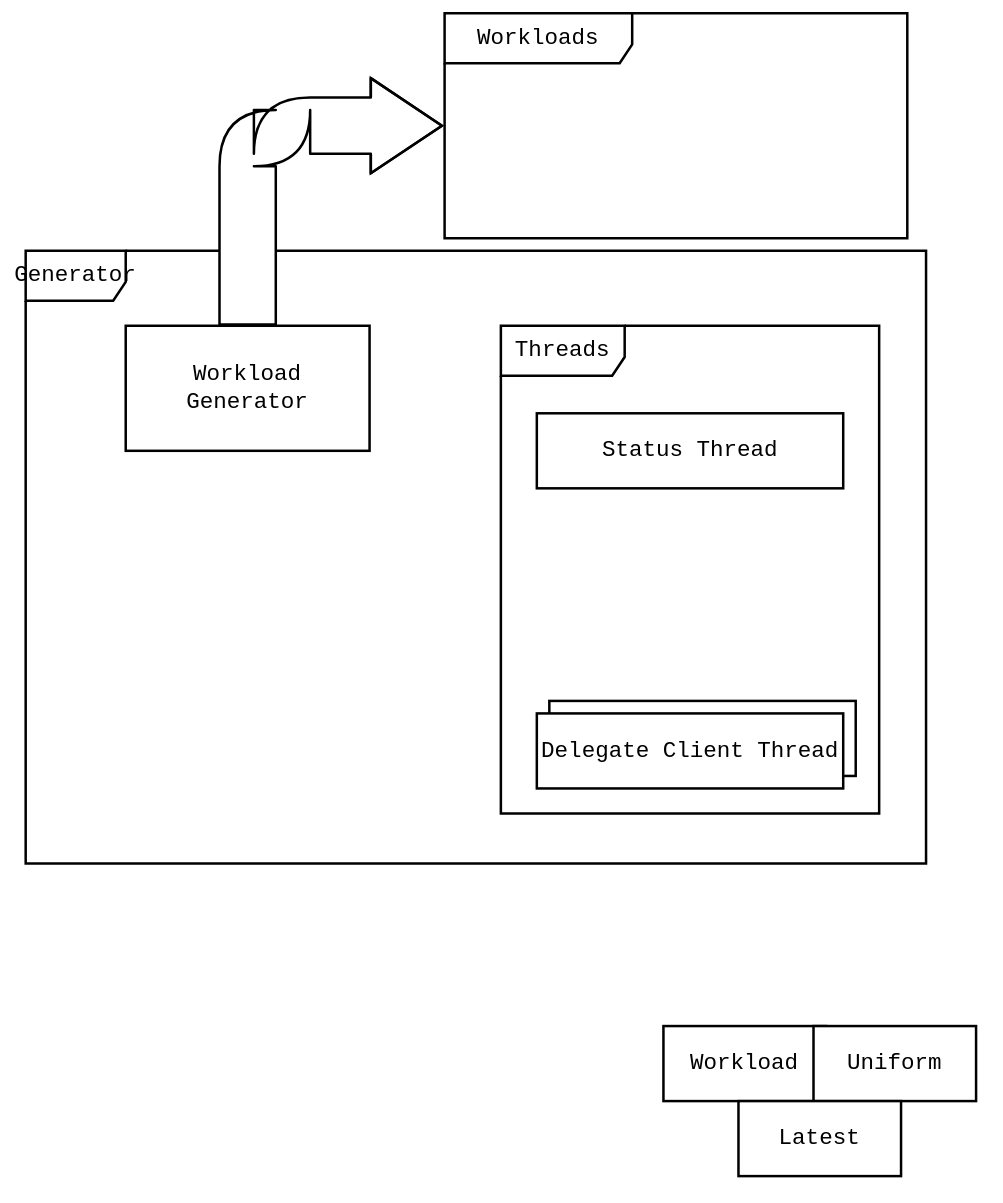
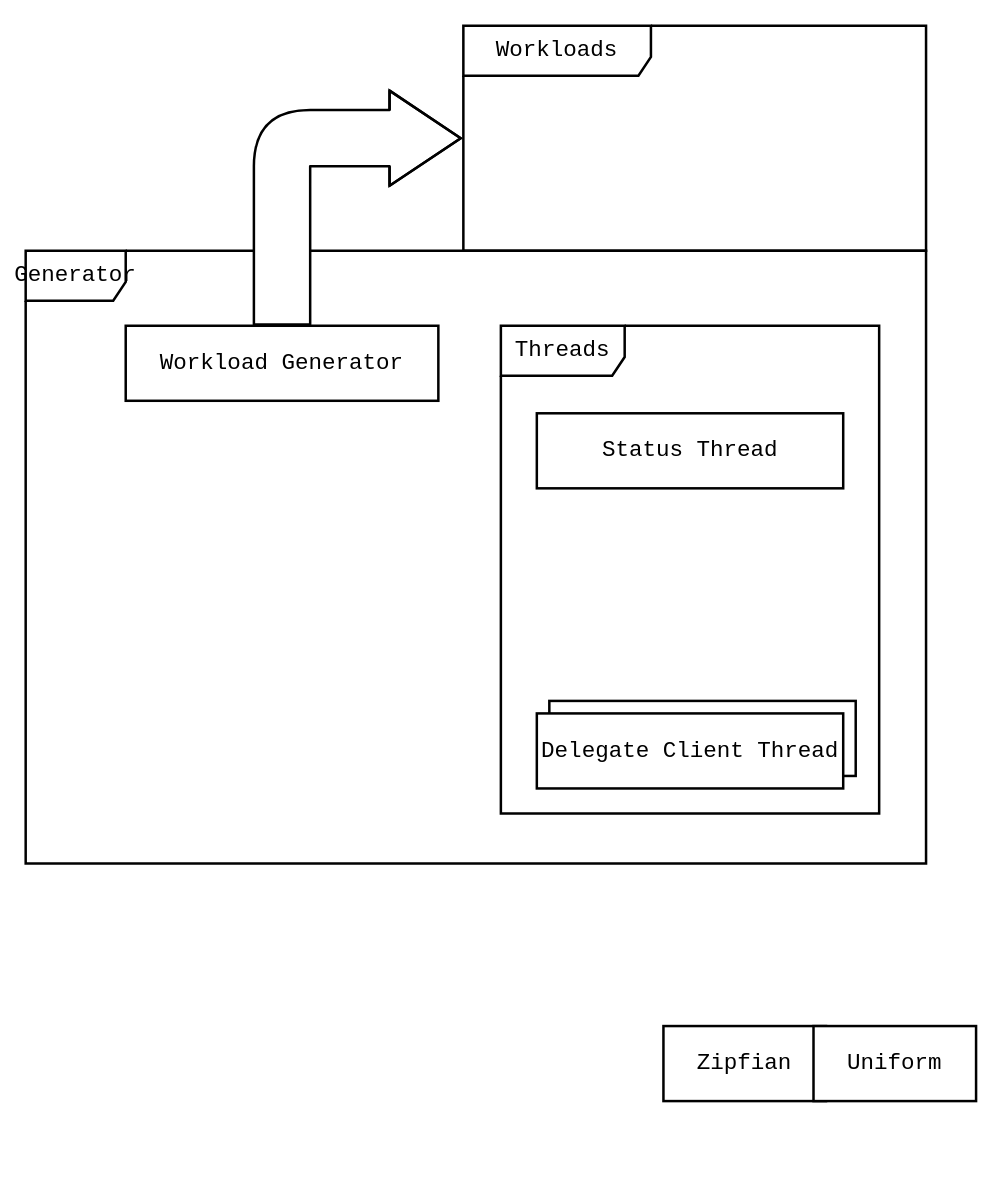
- <mxCell id="2" value="&lt;font style=&quot;font-size: 18px&quot;&gt;Workloads&lt;/font&gt;" style="shape=umlFrame;whiteSpace=wrap;html=1;strokeWidth=2;fontFamily=Courier New;width=150;height=40;" vertex="1" parent="1"><mxGeometry x="355" y="10" width="370" height="180" as="geometry" /></mxCell>
+ <mxCell id="2" value="&lt;font style=&quot;font-size: 18px&quot;&gt;Workloads&lt;/font&gt;" style="shape=umlFrame;whiteSpace=wrap;html=1;strokeWidth=2;fontFamily=Courier New;width=150;height=40;" vertex="1" parent="1"><mxGeometry x="370" y="20" width="370" height="180" as="geometry" /></mxCell>
- <mxCell id="5" value="Workload Generator" style="rounded=0;whiteSpace=wrap;html=1;strokeWidth=2;fontFamily=Courier New;fontSize=18;" vertex="1" parent="1"><mxGeometry x="100" y="260" width="195" height="100" as="geometry" /></mxCell>
+ <mxCell id="5" value="Workload Generator" style="rounded=0;whiteSpace=wrap;html=1;strokeWidth=2;fontFamily=Courier New;fontSize=18;" vertex="1" parent="1"><mxGeometry x="100" y="260" width="250" height="60" as="geometry" /></mxCell>
- <mxCell id="6" value="Workload" style="rounded=0;whiteSpace=wrap;html=1;strokeWidth=2;fontFamily=Courier New;fontSize=18;" vertex="1" parent="1"><mxGeometry x="530" y="820" width="130" height="60" as="geometry" /></mxCell>
+ <mxCell id="6" value="Zipfian" style="rounded=0;whiteSpace=wrap;html=1;strokeWidth=2;fontFamily=Courier New;fontSize=18;" vertex="1" parent="1"><mxGeometry x="530" y="820" width="130" height="60" as="geometry" /></mxCell>
- <mxCell id="8" value="Latest" style="rounded=0;whiteSpace=wrap;html=1;strokeWidth=2;fontFamily=Courier New;fontSize=18;" vertex="1" parent="1"><mxGeometry x="590" y="880" width="130" height="60" as="geometry" /></mxCell>
